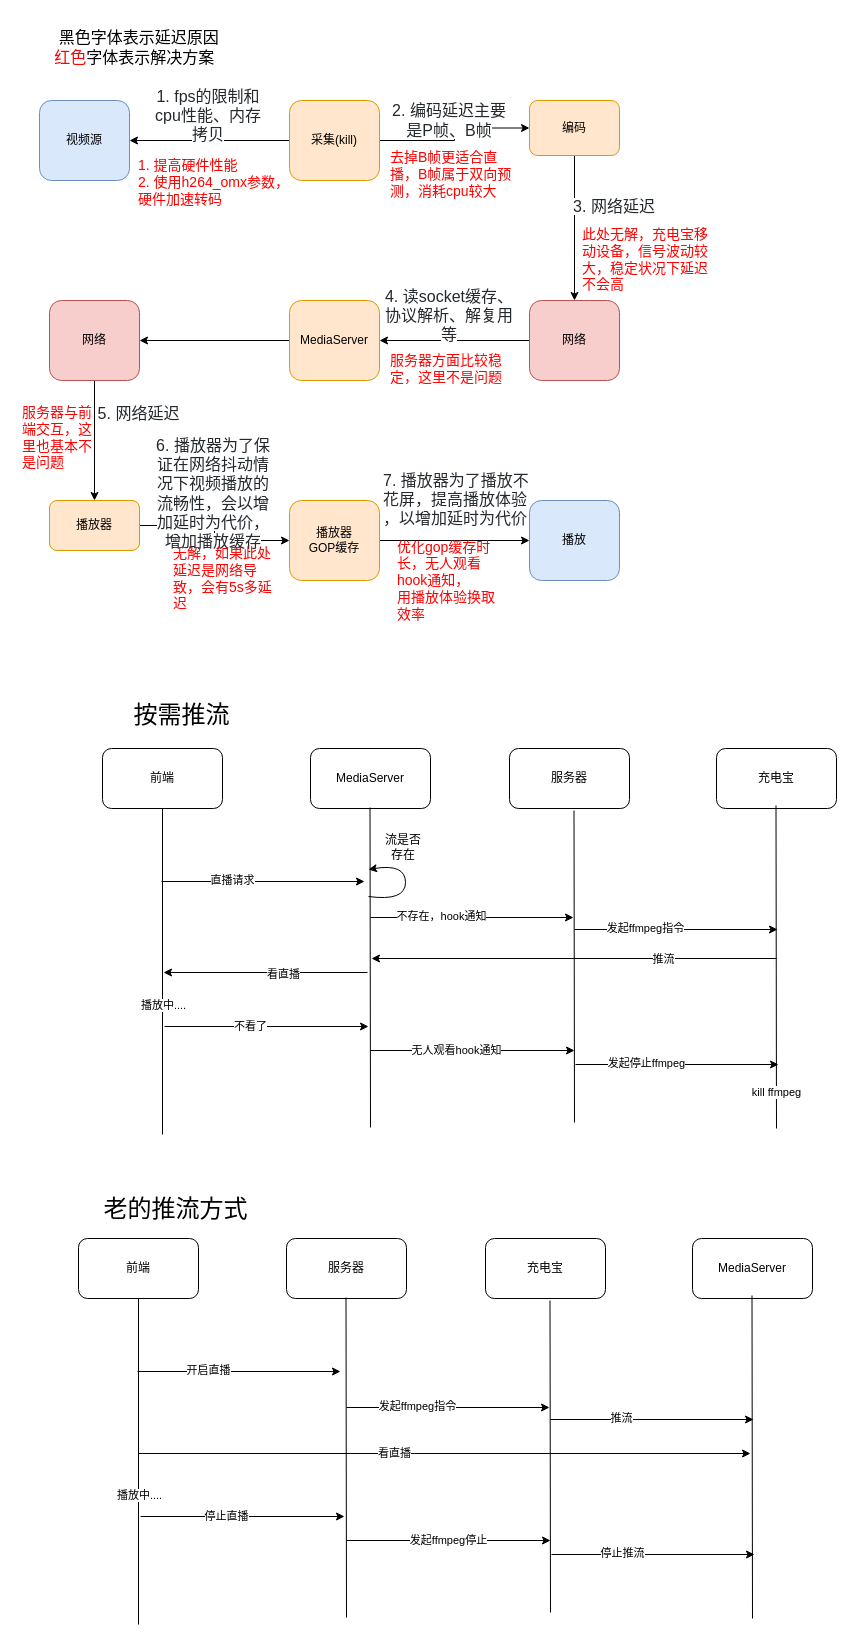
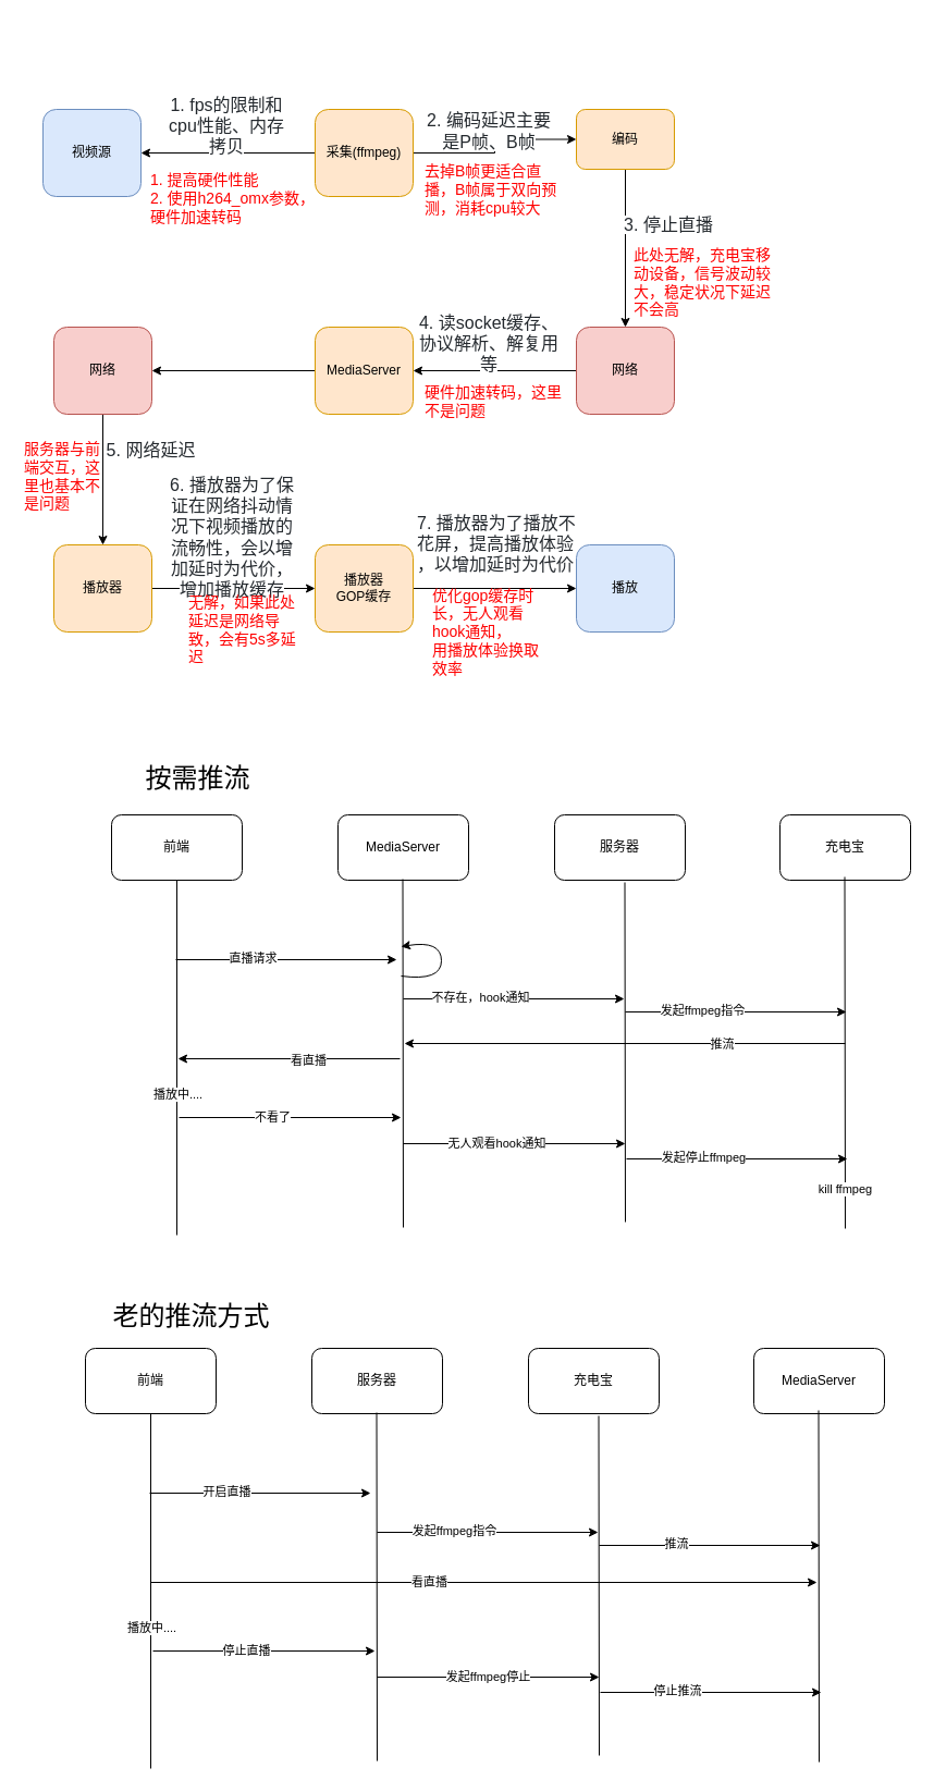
- <mxCell id="30" value="&lt;div style=&quot;text-align: left&quot;&gt;&lt;span style=&quot;font-size: medium&quot;&gt;&amp;nbsp;黑色字体表示延迟原因&lt;/span&gt;&lt;br&gt;&lt;/div&gt;&lt;div style=&quot;text-align: left&quot;&gt;&lt;font size=&quot;3&quot;&gt;&lt;font color=&quot;#ff0000&quot;&gt;红色&lt;/font&gt;字体表示解决方案&lt;/font&gt;&lt;/div&gt;" style="text;html=1;strokeColor=none;fillColor=none;align=center;verticalAlign=middle;whiteSpace=wrap;rounded=0;" parent="1" vertex="1"><mxGeometry x="47" y="20" width="179" height="54" as="geometry" /></mxCell>
- <mxCell id="4" value="采集(kill)" style="rounded=1;whiteSpace=wrap;html=1;fillColor=#ffe6cc;strokeColor=#d79b00;" parent="1" vertex="1"><mxGeometry x="289" y="100" width="90" height="80" as="geometry" /></mxCell>
+ <mxCell id="4" value="采集(ffmpeg)" style="rounded=1;whiteSpace=wrap;html=1;fillColor=#ffe6cc;strokeColor=#d79b00;" parent="1" vertex="1"><mxGeometry x="289" y="100" width="90" height="80" as="geometry" /></mxCell>
- <mxCell id="22" value="&lt;font color=&quot;#24292e&quot; size=&quot;3&quot;&gt;&lt;span style=&quot;background-color: rgb(255 , 255 , 255)&quot;&gt;3. 网络延迟&lt;/span&gt;&lt;/font&gt;" style="text;html=1;strokeColor=none;fillColor=none;align=center;verticalAlign=middle;whiteSpace=wrap;rounded=0;" parent="1" vertex="1"><mxGeometry x="544" y="191" width="140" height="30" as="geometry" /></mxCell>
+ <mxCell id="22" value="&lt;font color=&quot;#24292e&quot; size=&quot;3&quot;&gt;&lt;span style=&quot;background-color: rgb(255 , 255 , 255)&quot;&gt;3. 停止直播&lt;/span&gt;&lt;/font&gt;" style="text;html=1;strokeColor=none;fillColor=none;align=center;verticalAlign=middle;whiteSpace=wrap;rounded=0;" parent="1" vertex="1"><mxGeometry x="544" y="191" width="140" height="30" as="geometry" /></mxCell>
- <mxCell id="27" value="&lt;font color=&quot;#ff0000&quot; style=&quot;font-size: 14px&quot;&gt;服务器方面比较稳定，这里不是问题&lt;br&gt;&lt;/font&gt;" style="text;html=1;strokeColor=none;fillColor=none;align=left;verticalAlign=middle;whiteSpace=wrap;rounded=0;" parent="1" vertex="1"><mxGeometry x="387.5" y="324" width="133" height="87" as="geometry" /></mxCell>
+ <mxCell id="27" value="&lt;font color=&quot;#ff0000&quot; style=&quot;font-size: 14px&quot;&gt;硬件加速转码，这里不是问题&lt;br&gt;&lt;/font&gt;" style="text;html=1;strokeColor=none;fillColor=none;align=left;verticalAlign=middle;whiteSpace=wrap;rounded=0;" parent="1" vertex="1"><mxGeometry x="387.5" y="324" width="133" height="87" as="geometry" /></mxCell>
- <mxCell id="11" value="播放器" style="rounded=1;whiteSpace=wrap;html=1;fillColor=#ffe6cc;strokeColor=#d79b00;" parent="1" vertex="1"><mxGeometry x="49" y="500" width="90" height="50" as="geometry" /></mxCell>
+ <mxCell id="11" value="播放器" style="rounded=1;whiteSpace=wrap;html=1;fillColor=#ffe6cc;strokeColor=#d79b00;" parent="1" vertex="1"><mxGeometry x="49" y="500" width="90" height="80" as="geometry" /></mxCell>
- <mxCell id="44" value="流是否存在" style="text;html=1;strokeColor=none;fillColor=none;align=center;verticalAlign=middle;whiteSpace=wrap;rounded=0;" vertex="1" parent="1"><mxGeometry x="383" y="837" width="40" height="20" as="geometry" /></mxCell>
